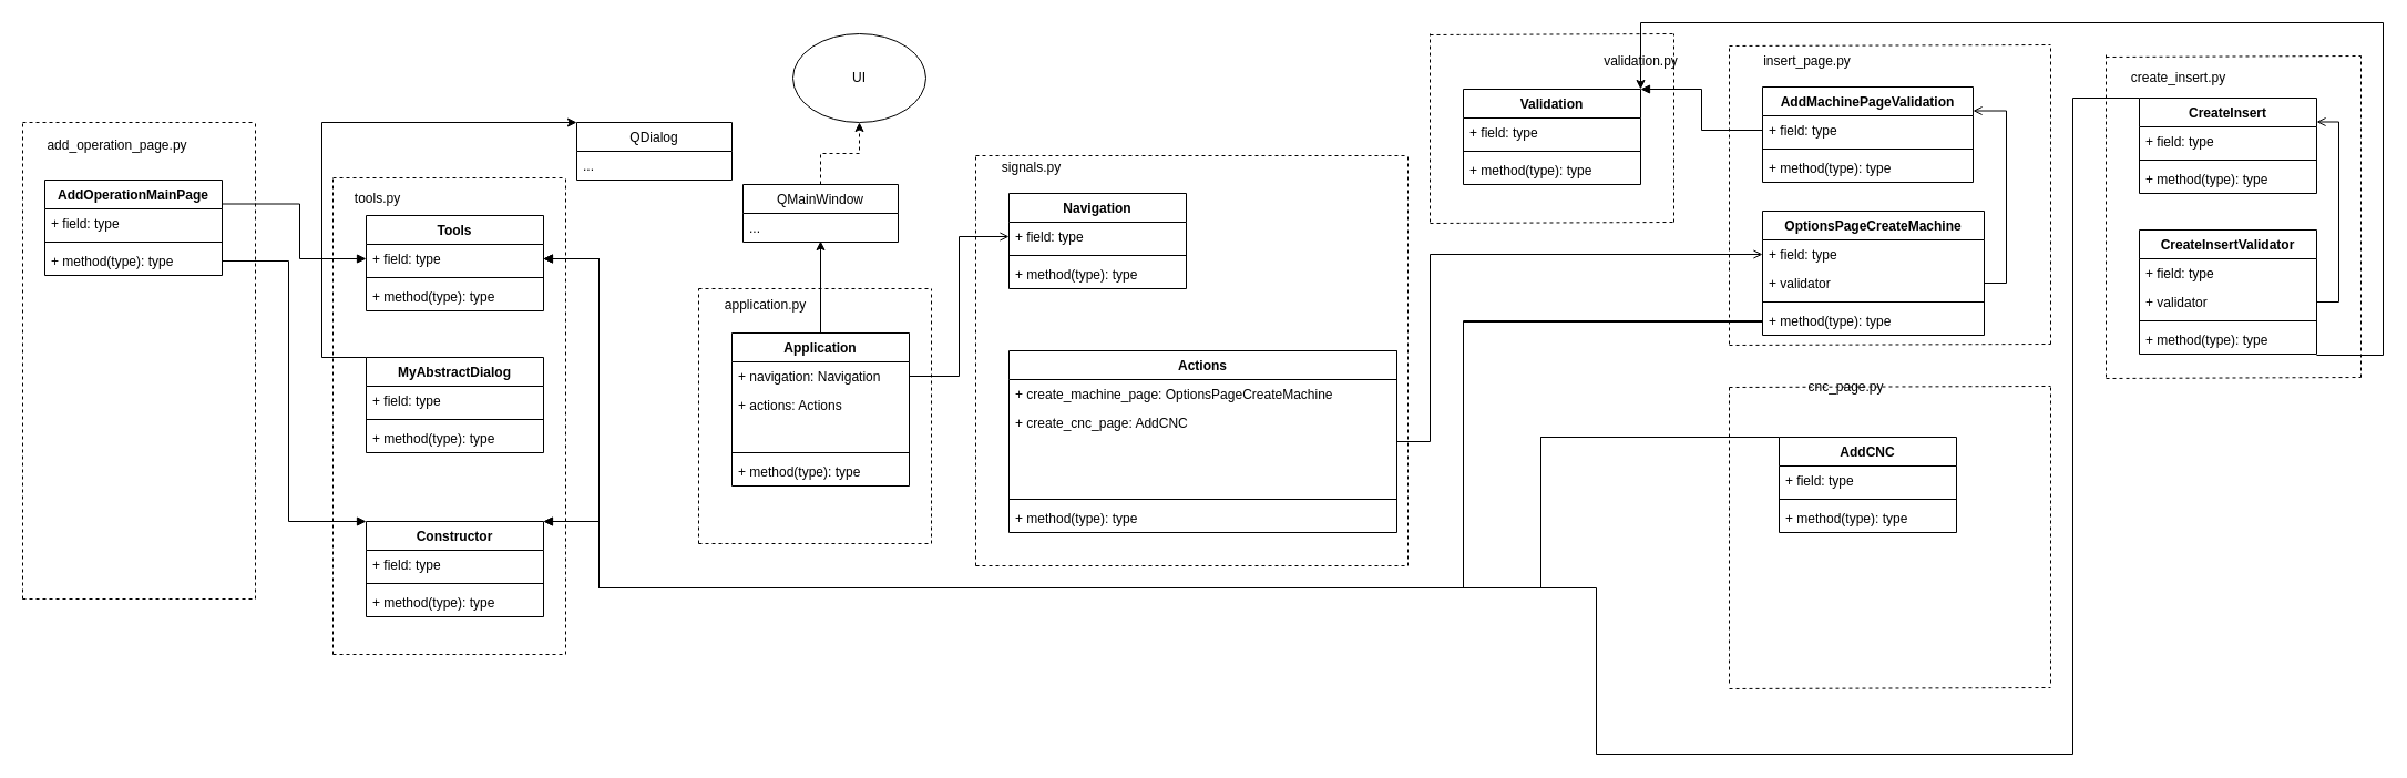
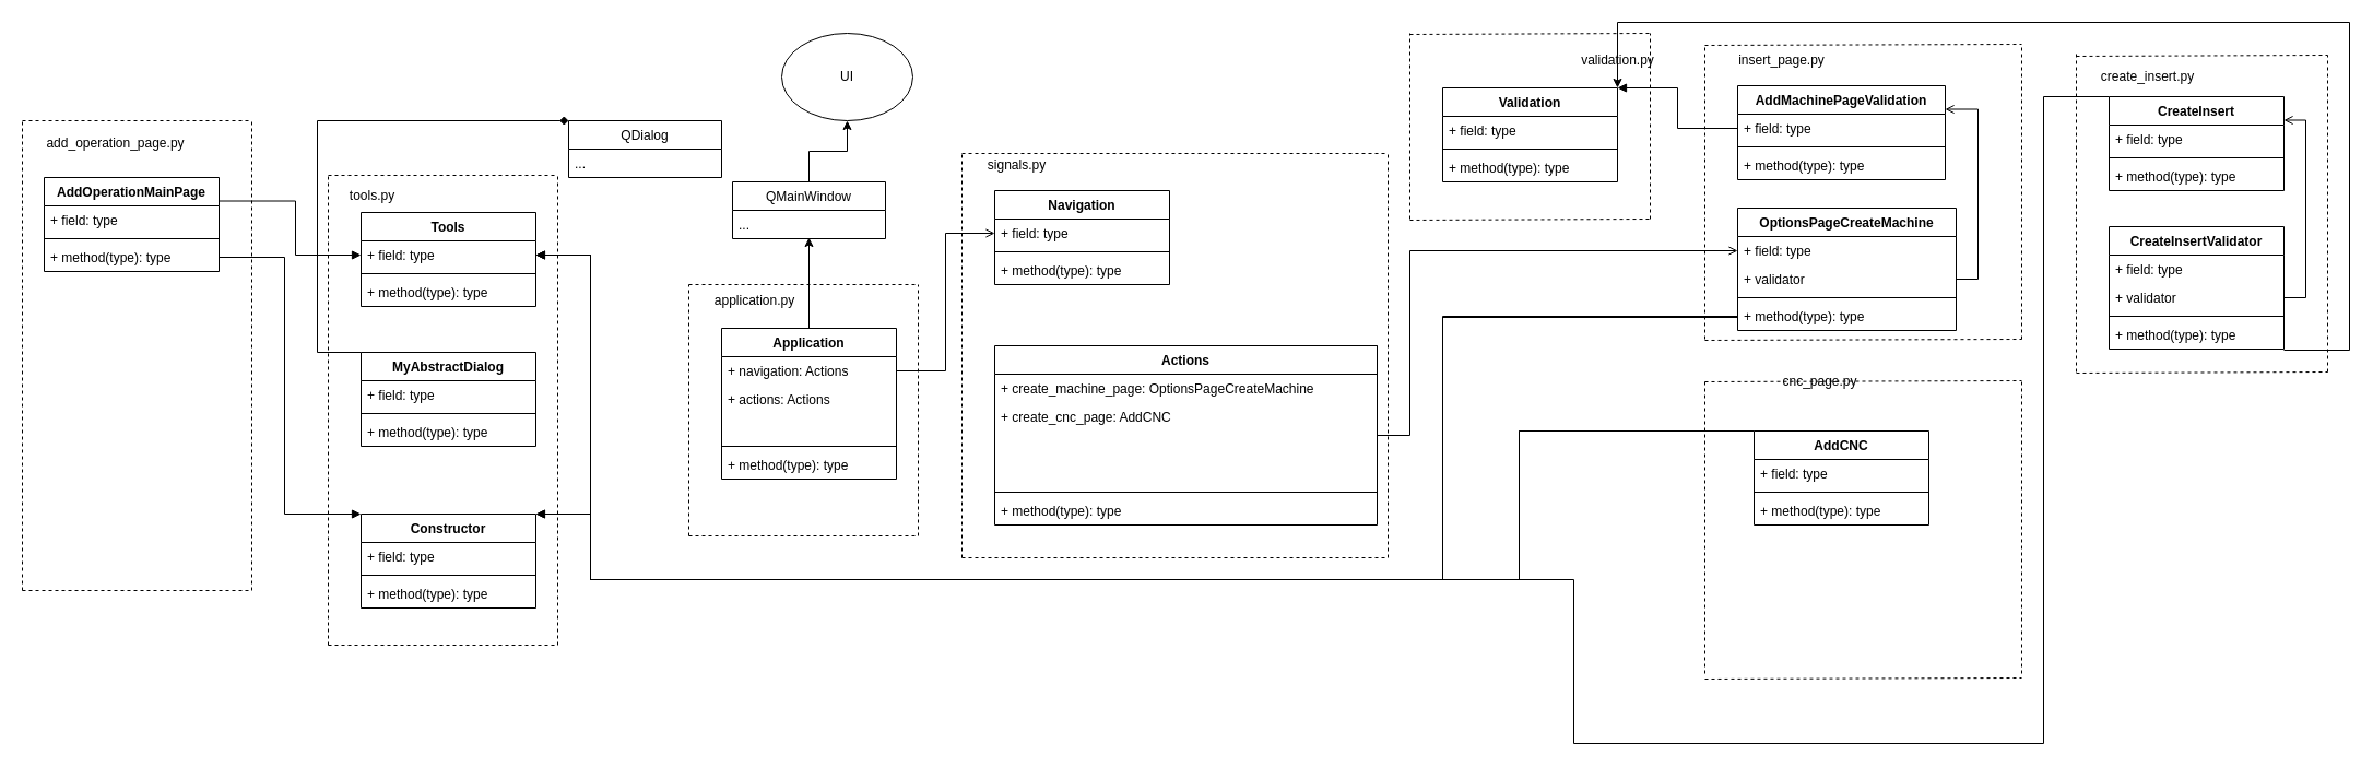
- <mxCell id="41" style="edgeStyle=orthogonalEdgeStyle;rounded=0;orthogonalLoop=1;jettySize=auto;html=1;exitX=0;exitY=0;exitDx=0;exitDy=0;entryX=0;entryY=0;entryDx=0;entryDy=0;" parent="1" source="31" target="39" edge="1"><mxGeometry relative="1" as="geometry"><mxPoint x="330" y="83" as="targetPoint" /><Array as="points"><mxPoint x="290" y="322" /><mxPoint x="290" y="110" /></Array></mxGeometry></mxCell>
+ <mxCell id="41" style="edgeStyle=orthogonalEdgeStyle;rounded=0;orthogonalLoop=1;jettySize=auto;html=1;exitX=0;exitY=0;exitDx=0;exitDy=0;entryX=0;entryY=0;entryDx=0;entryDy=0;endArrow=diamond;" parent="1" source="31" target="39" edge="1"><mxGeometry relative="1" as="geometry"><mxPoint x="330" y="83" as="targetPoint" /><Array as="points"><mxPoint x="290" y="322" /><mxPoint x="290" y="110" /></Array></mxGeometry></mxCell>
- <mxCell id="10" style="edgeStyle=orthogonalEdgeStyle;rounded=0;orthogonalLoop=1;jettySize=auto;html=1;exitX=0.5;exitY=0;exitDx=0;exitDy=0;entryX=0.5;entryY=1;entryDx=0;entryDy=0;dashed=1;" parent="1" source="11" target="2" edge="1"><mxGeometry relative="1" as="geometry" /></mxCell>
+ <mxCell id="10" style="edgeStyle=orthogonalEdgeStyle;rounded=0;orthogonalLoop=1;jettySize=auto;html=1;exitX=0.5;exitY=0;exitDx=0;exitDy=0;entryX=0.5;entryY=1;entryDx=0;entryDy=0;" parent="1" source="11" target="2" edge="1"><mxGeometry relative="1" as="geometry" /></mxCell>
- <mxCell id="5" value="+ navigation: Navigation" style="text;strokeColor=none;fillColor=none;align=left;verticalAlign=top;spacingLeft=4;spacingRight=4;overflow=hidden;rotatable=0;points=[[0,0.5],[1,0.5]];portConstraint=eastwest;" parent="4" vertex="1"><mxGeometry y="26" width="160" height="26" as="geometry" /></mxCell>
+ <mxCell id="5" value="+ navigation: Actions" style="text;strokeColor=none;fillColor=none;align=left;verticalAlign=top;spacingLeft=4;spacingRight=4;overflow=hidden;rotatable=0;points=[[0,0.5],[1,0.5]];portConstraint=eastwest;" parent="4" vertex="1"><mxGeometry y="26" width="160" height="26" as="geometry" /></mxCell>
